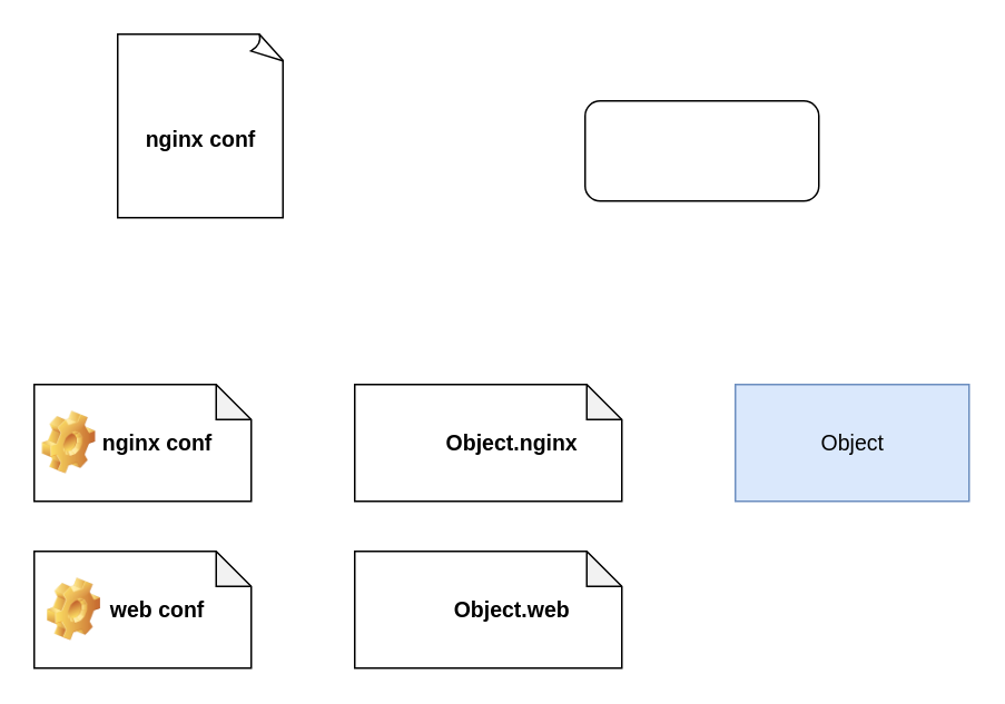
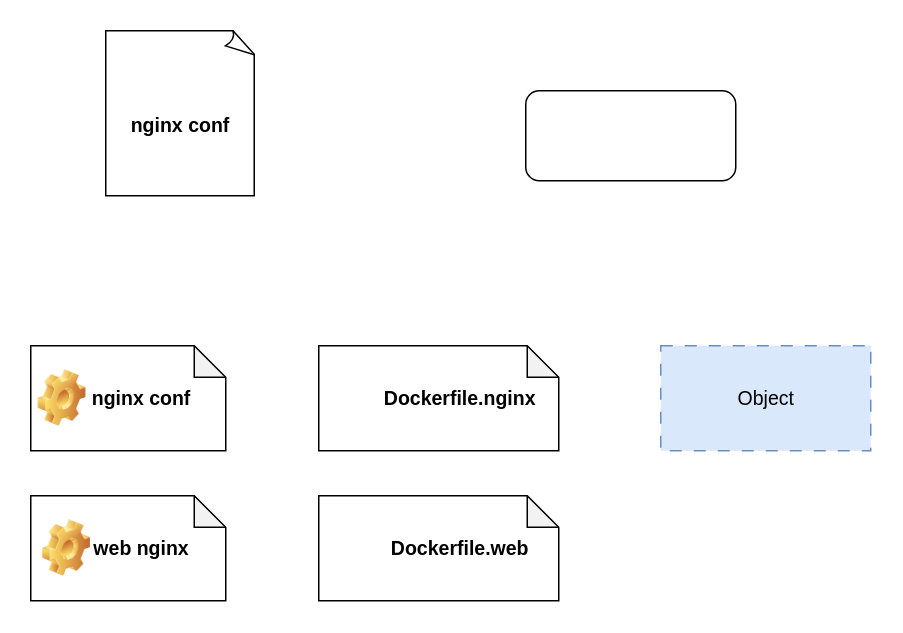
- <mxCell id="11" value="&lt;div style=&quot;&quot;&gt;&lt;b style=&quot;background-color: initial; font-size: 13px;&quot;&gt;&amp;nbsp; &amp;nbsp; &amp;nbsp; &amp;nbsp; Object.nginx&lt;/b&gt;&lt;/div&gt;" style="shape=note;whiteSpace=wrap;html=1;backgroundOutline=1;darkOpacity=0.05;align=center;size=21;" vertex="1" parent="10"><mxGeometry x="-10" width="160" height="70" as="geometry" /></mxCell>
+ <mxCell id="11" value="&lt;div style=&quot;&quot;&gt;&lt;b style=&quot;background-color: initial; font-size: 13px;&quot;&gt;&amp;nbsp; &amp;nbsp; &amp;nbsp; &amp;nbsp; Dockerfile.nginx&lt;/b&gt;&lt;/div&gt;" style="shape=note;whiteSpace=wrap;html=1;backgroundOutline=1;darkOpacity=0.05;align=center;size=21;" vertex="1" parent="10"><mxGeometry x="-10" width="160" height="70" as="geometry" /></mxCell>
- <mxCell id="18" value="Object" style="html=1;fontSize=13;dashed=0;dashPattern=8 8;strokeWidth=1;perimeterSpacing=14;fillColor=#dae8fc;strokeColor=#6c8ebf;" vertex="1" parent="1"><mxGeometry x="440" y="230" width="140" height="70" as="geometry" /></mxCell>
+ <mxCell id="18" value="Object" style="html=1;fontSize=13;dashed=1;dashPattern=8 8;strokeWidth=1;perimeterSpacing=14;fillColor=#dae8fc;strokeColor=#6c8ebf;" vertex="1" parent="1"><mxGeometry x="440" y="230" width="140" height="70" as="geometry" /></mxCell>
- <mxCell id="8" value="&lt;div style=&quot;&quot;&gt;&lt;b style=&quot;background-color: initial; font-size: 13px;&quot;&gt;&amp;nbsp; &amp;nbsp; &amp;nbsp;web conf&lt;/b&gt;&lt;/div&gt;" style="shape=note;whiteSpace=wrap;html=1;backgroundOutline=1;darkOpacity=0.05;align=center;size=21;" vertex="1" parent="7"><mxGeometry width="130" height="70" as="geometry" /></mxCell>
+ <mxCell id="8" value="&lt;div style=&quot;&quot;&gt;&lt;b style=&quot;background-color: initial; font-size: 13px;&quot;&gt;&amp;nbsp; &amp;nbsp; &amp;nbsp;web nginx&lt;/b&gt;&lt;/div&gt;" style="shape=note;whiteSpace=wrap;html=1;backgroundOutline=1;darkOpacity=0.05;align=center;size=21;" vertex="1" parent="7"><mxGeometry width="130" height="70" as="geometry" /></mxCell>
- <mxCell id="14" value="&lt;div style=&quot;&quot;&gt;&lt;b style=&quot;background-color: initial; font-size: 13px;&quot;&gt;&amp;nbsp; &amp;nbsp; &amp;nbsp; &amp;nbsp; Object.web&lt;/b&gt;&lt;/div&gt;" style="shape=note;whiteSpace=wrap;html=1;backgroundOutline=1;darkOpacity=0.05;align=center;size=21;" vertex="1" parent="13"><mxGeometry x="-10" width="160" height="70" as="geometry" /></mxCell>
+ <mxCell id="14" value="&lt;div style=&quot;&quot;&gt;&lt;b style=&quot;background-color: initial; font-size: 13px;&quot;&gt;&amp;nbsp; &amp;nbsp; &amp;nbsp; &amp;nbsp; Dockerfile.web&lt;/b&gt;&lt;/div&gt;" style="shape=note;whiteSpace=wrap;html=1;backgroundOutline=1;darkOpacity=0.05;align=center;size=21;" vertex="1" parent="13"><mxGeometry x="-10" width="160" height="70" as="geometry" /></mxCell>
